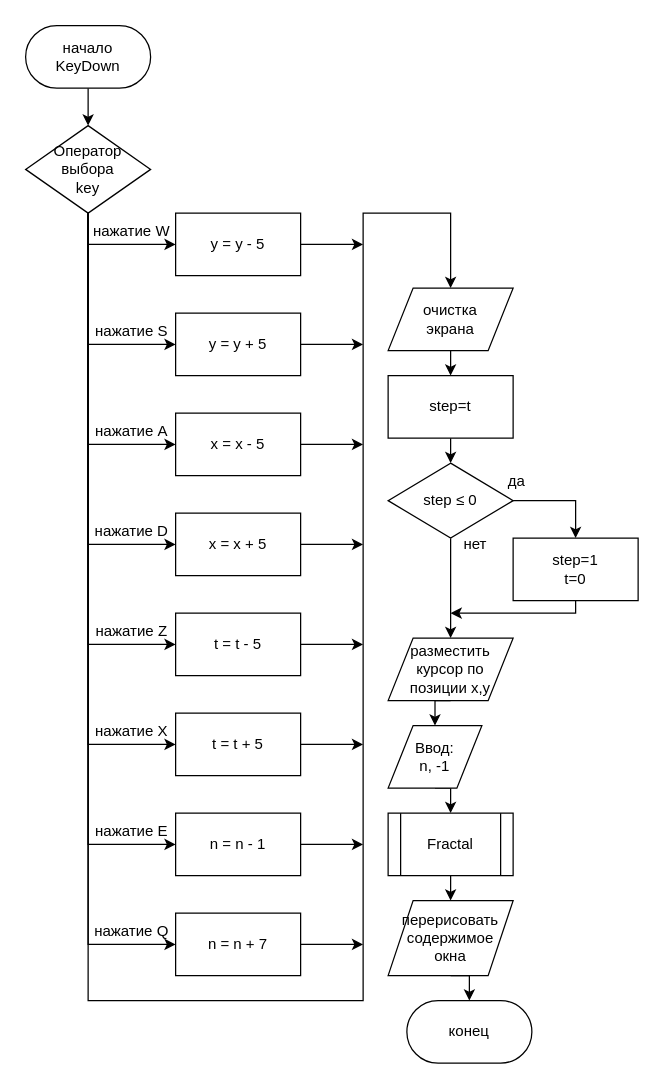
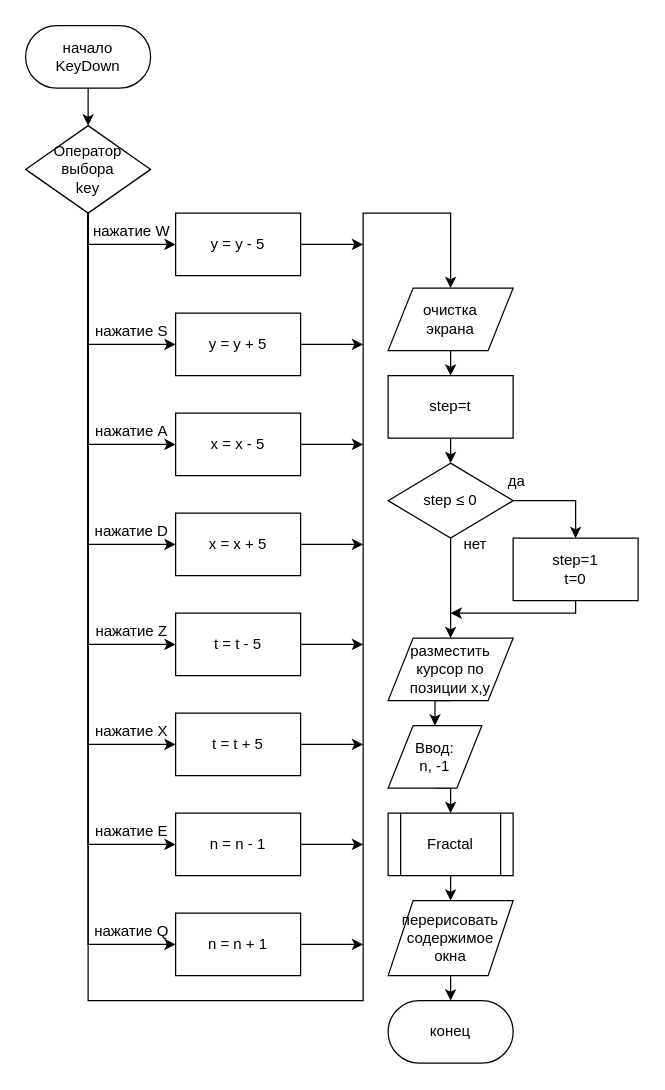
- <mxCell id="29" value="n = n + 7" style="rounded=0;whiteSpace=wrap;html=1;" vertex="1" parent="1"><mxGeometry x="140" y="730" width="100" height="50" as="geometry" /></mxCell>
+ <mxCell id="29" value="n = n + 1" style="rounded=0;whiteSpace=wrap;html=1;" vertex="1" parent="1"><mxGeometry x="140" y="730" width="100" height="50" as="geometry" /></mxCell>
- <mxCell id="57" value="конец" style="rounded=1;whiteSpace=wrap;html=1;arcSize=50;" vertex="1" parent="1"><mxGeometry x="325" y="800" width="100" height="50" as="geometry" /></mxCell>
+ <mxCell id="57" value="конец" style="rounded=1;whiteSpace=wrap;html=1;arcSize=50;" vertex="1" parent="1"><mxGeometry x="310" y="800" width="100" height="50" as="geometry" /></mxCell>
